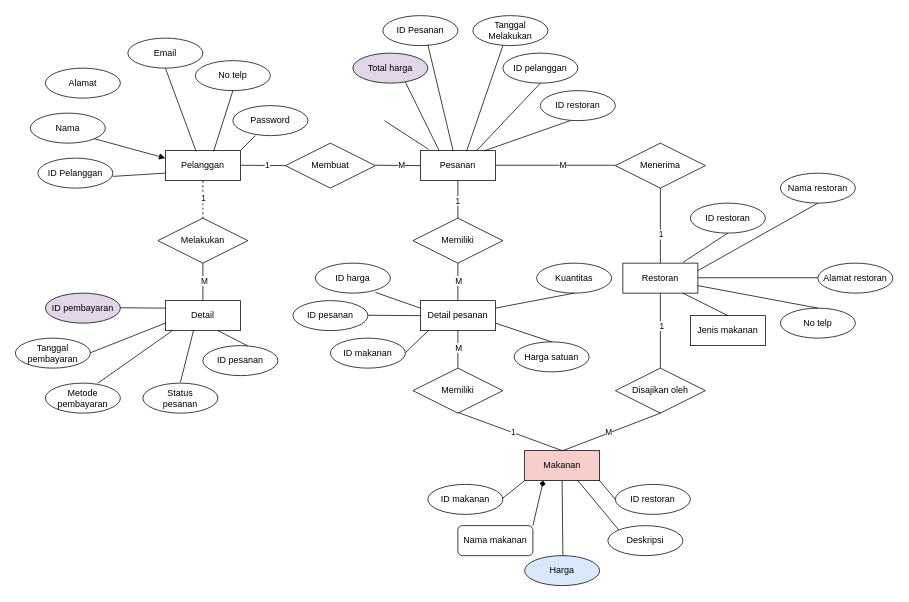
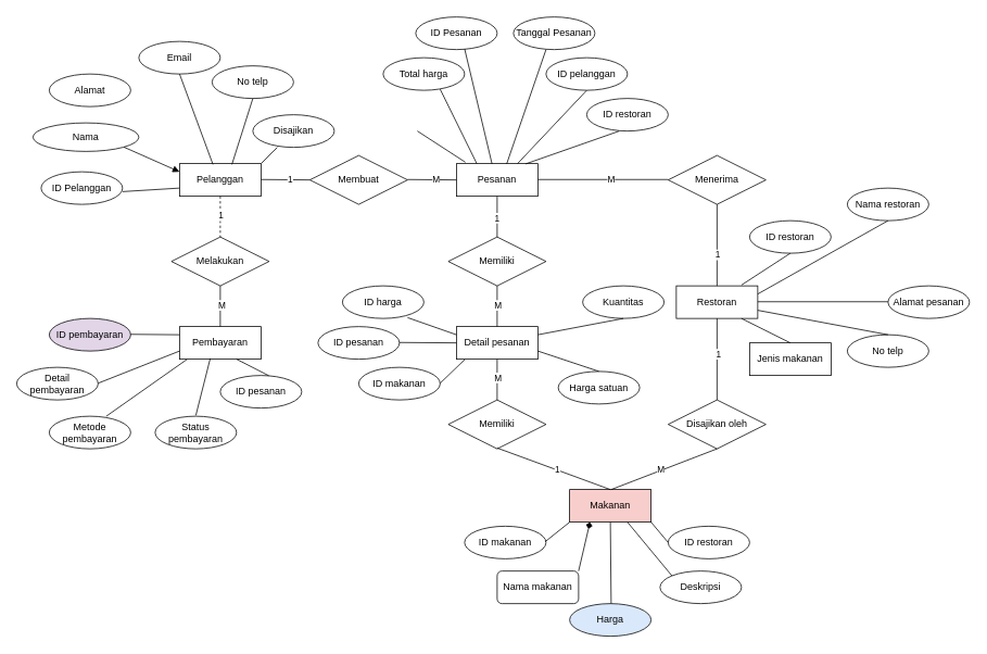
- <mxCell id="54" value="Tanggal Melakukan" style="ellipse;whiteSpace=wrap;html=1;align=center;" vertex="1" parent="1"><mxGeometry x="630" y="20" width="100" height="40" as="geometry" /></mxCell>
+ <mxCell id="54" value="Tanggal Pesanan" style="ellipse;whiteSpace=wrap;html=1;align=center;" vertex="1" parent="1"><mxGeometry x="630" y="20" width="100" height="40" as="geometry" /></mxCell>
- <mxCell id="51" value="Total harga" style="ellipse;whiteSpace=wrap;html=1;align=center;fillColor=#e1d5e7;" vertex="1" parent="1"><mxGeometry x="470" y="70" width="100" height="40" as="geometry" /></mxCell>
+ <mxCell id="51" value="Total harga" style="ellipse;whiteSpace=wrap;html=1;align=center;" vertex="1" parent="1"><mxGeometry x="470" y="70" width="100" height="40" as="geometry" /></mxCell>
- <mxCell id="42" value="Password" style="ellipse;whiteSpace=wrap;html=1;align=center;" vertex="1" parent="1"><mxGeometry x="310" y="140" width="100" height="40" as="geometry" /></mxCell>
+ <mxCell id="42" value="Disajikan" style="ellipse;whiteSpace=wrap;html=1;align=center;" vertex="1" parent="1"><mxGeometry x="310" y="140" width="100" height="40" as="geometry" /></mxCell>
- <mxCell id="39" value="Nama" style="ellipse;whiteSpace=wrap;html=1;align=center;" vertex="1" parent="1"><mxGeometry x="40" y="150" width="100" height="40" as="geometry" /></mxCell>
+ <mxCell id="39" value="Nama" style="ellipse;whiteSpace=wrap;html=1;align=center;" vertex="1" parent="1"><mxGeometry x="40" y="150" width="130" height="35" as="geometry" /></mxCell>
- <mxCell id="81" value="Alamat restoran" style="ellipse;whiteSpace=wrap;html=1;align=center;" vertex="1" parent="1"><mxGeometry x="1090" y="350" width="100" height="40" as="geometry" /></mxCell>
+ <mxCell id="81" value="Alamat pesanan" style="ellipse;whiteSpace=wrap;html=1;align=center;" vertex="1" parent="1"><mxGeometry x="1090" y="350" width="100" height="40" as="geometry" /></mxCell>
- <mxCell id="10" value="Detail" style="whiteSpace=wrap;html=1;align=center;" vertex="1" parent="1"><mxGeometry x="220" y="400" width="100" height="40" as="geometry" /></mxCell>
+ <mxCell id="10" value="Pembayaran" style="whiteSpace=wrap;html=1;align=center;" vertex="1" parent="1"><mxGeometry x="220" y="400" width="100" height="40" as="geometry" /></mxCell>
- <mxCell id="93" value="Tanggal&lt;div&gt;pembayaran&lt;/div&gt;" style="ellipse;whiteSpace=wrap;html=1;align=center;" vertex="1" parent="1"><mxGeometry x="20" y="450" width="100" height="40" as="geometry" /></mxCell>
+ <mxCell id="93" value="Detail&lt;div&gt;pembayaran&lt;/div&gt;" style="ellipse;whiteSpace=wrap;html=1;align=center;" vertex="1" parent="1"><mxGeometry x="20" y="450" width="100" height="40" as="geometry" /></mxCell>
- <mxCell id="92" value="Status&lt;div&gt;pesanan&lt;/div&gt;" style="ellipse;whiteSpace=wrap;html=1;align=center;" vertex="1" parent="1"><mxGeometry x="190" y="510" width="100" height="40" as="geometry" /></mxCell>
+ <mxCell id="92" value="Status&lt;div&gt;pembayaran&lt;/div&gt;" style="ellipse;whiteSpace=wrap;html=1;align=center;" vertex="1" parent="1"><mxGeometry x="190" y="510" width="100" height="40" as="geometry" /></mxCell>
